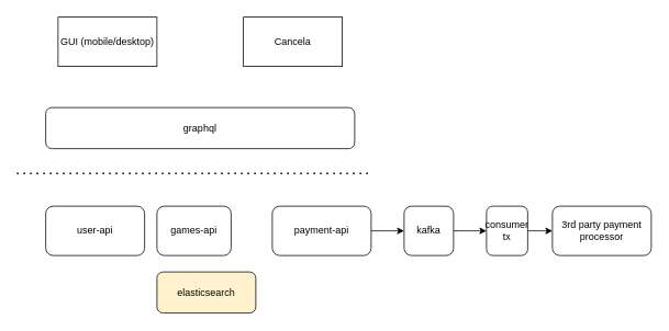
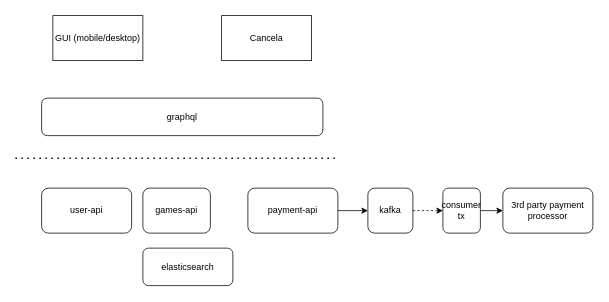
- <mxCell id="12" style="edgeStyle=orthogonalEdgeStyle;rounded=0;orthogonalLoop=1;jettySize=auto;html=1;exitX=1;exitY=0.5;exitDx=0;exitDy=0;entryX=0;entryY=0.5;entryDx=0;entryDy=0;" edge="1" parent="1" source="13" target="15"><mxGeometry relative="1" as="geometry" /></mxCell>
+ <mxCell id="12" style="edgeStyle=orthogonalEdgeStyle;rounded=0;orthogonalLoop=1;jettySize=auto;html=1;exitX=1;exitY=0.5;exitDx=0;exitDy=0;entryX=0;entryY=0.5;entryDx=0;entryDy=0;dashed=1;" edge="1" parent="1" source="13" target="15"><mxGeometry relative="1" as="geometry" /></mxCell>
- <mxCell id="9" value="elasticsearch" style="rounded=1;whiteSpace=wrap;html=1;fillColor=#fff2cc;" vertex="1" parent="1"><mxGeometry x="190" y="330" width="120" height="50" as="geometry" /></mxCell>
+ <mxCell id="9" value="elasticsearch" style="rounded=1;whiteSpace=wrap;html=1;" vertex="1" parent="1"><mxGeometry x="190" y="330" width="120" height="50" as="geometry" /></mxCell>
